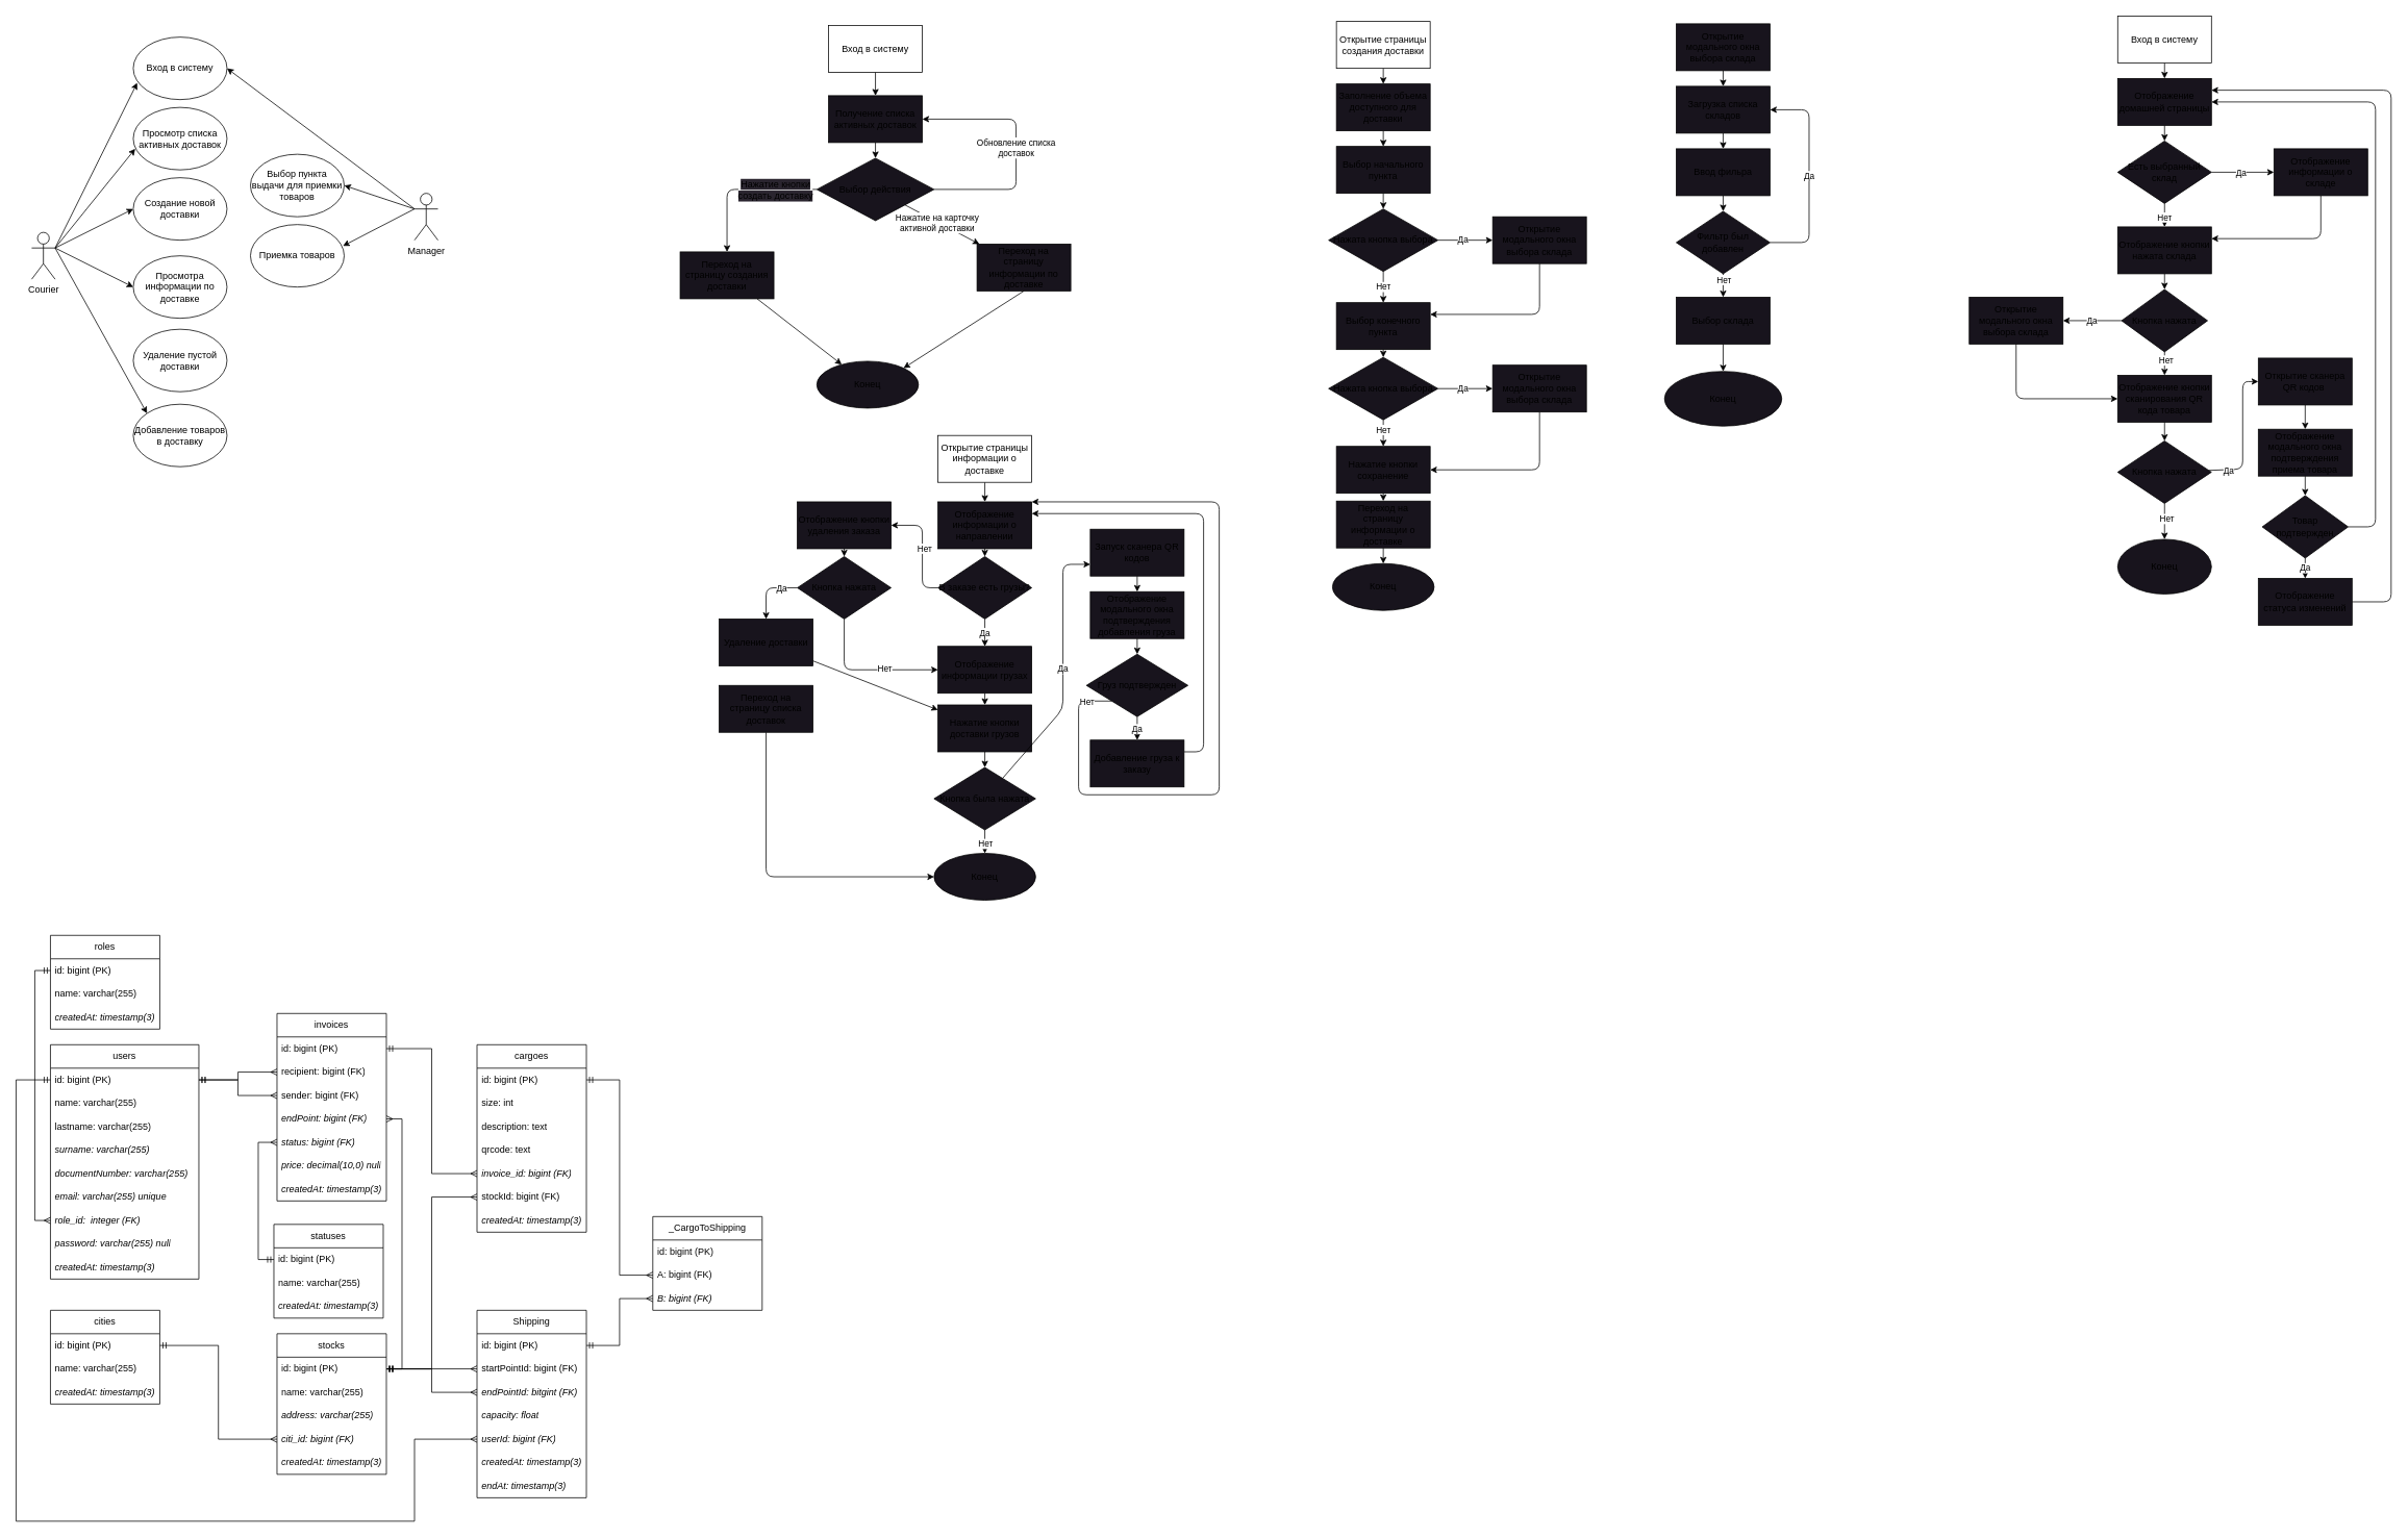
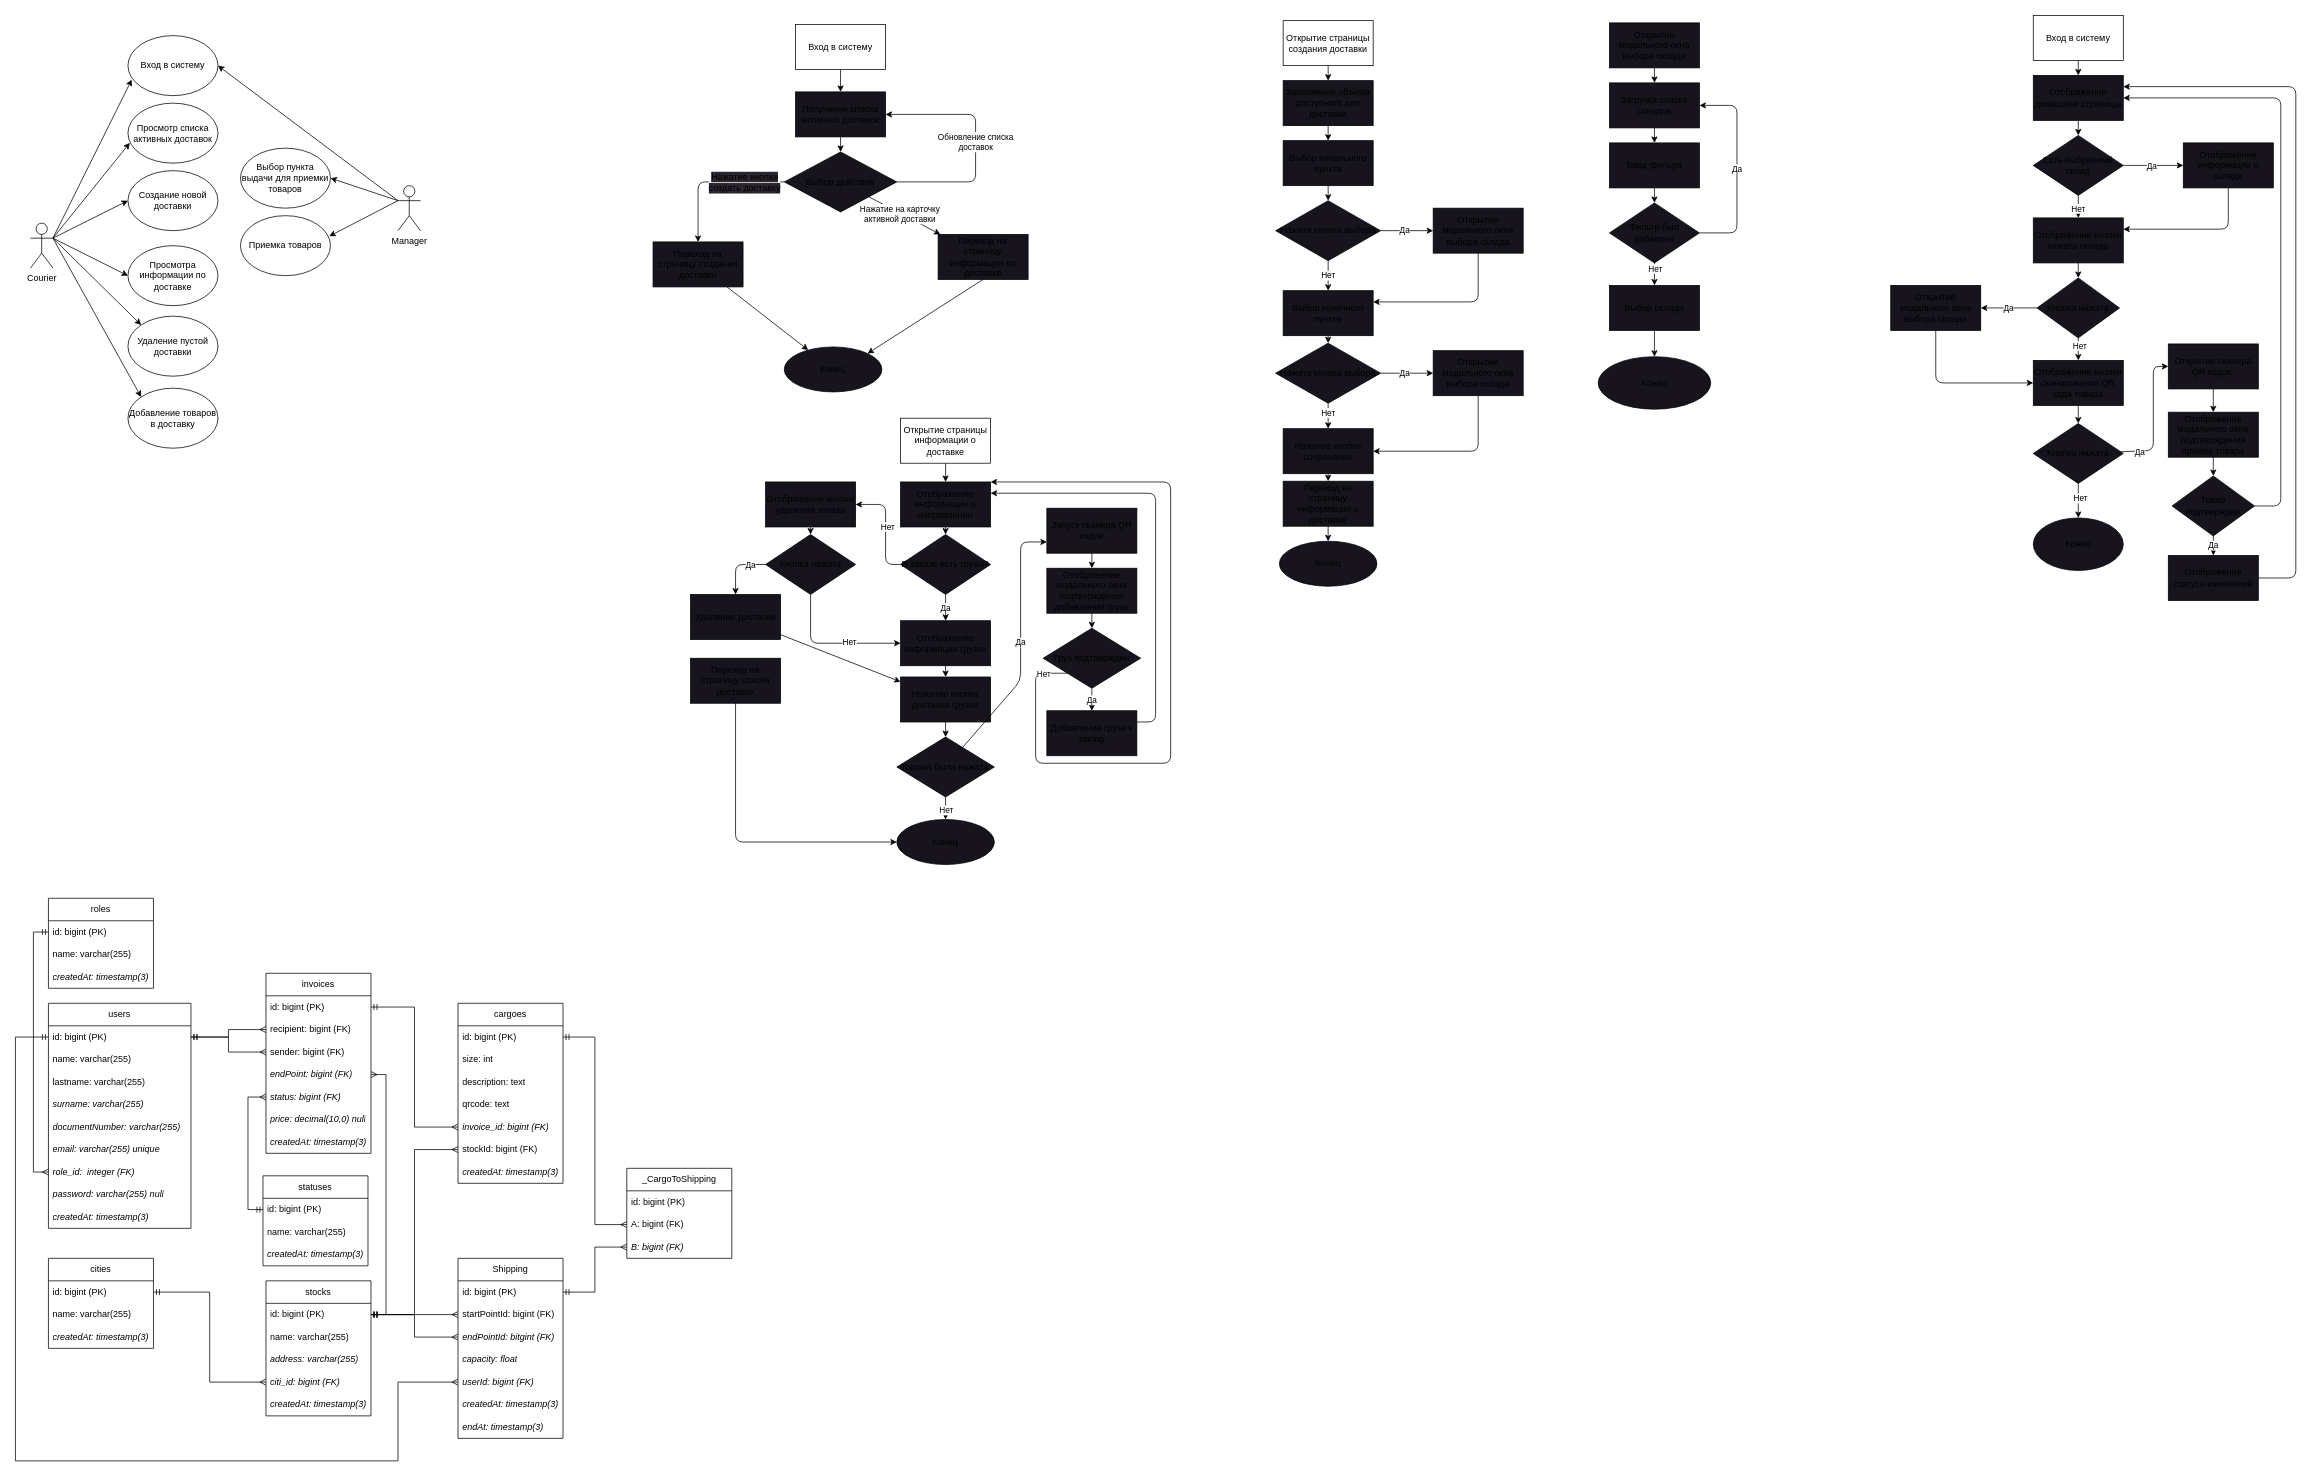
+ <mxCell id="6" style="edgeStyle=none;html=1;exitX=1;exitY=0.333;exitDx=0;exitDy=0;exitPerimeter=0;entryX=0;entryY=0;entryDx=0;entryDy=0;" edge="1" parent="1" source="8" target="18"><mxGeometry relative="1" as="geometry" /></mxCell>
